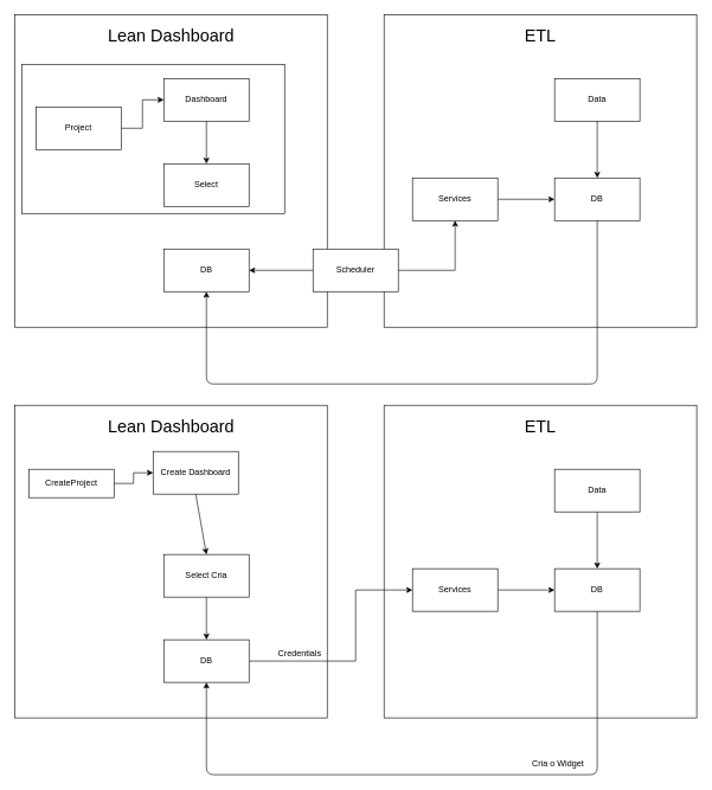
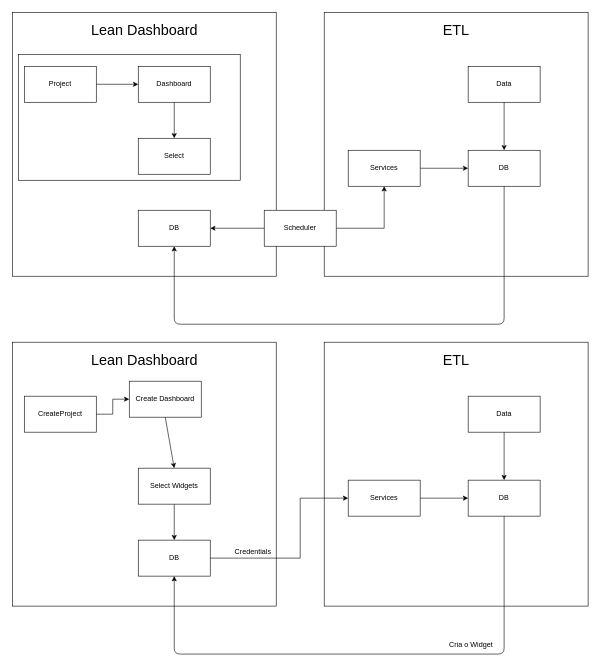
- <mxCell id="4" value="Project" style="rounded=0;whiteSpace=wrap;html=1;" parent="1" vertex="1"><mxGeometry x="50" y="150" width="120" height="60" as="geometry" /></mxCell>
+ <mxCell id="4" value="Project" style="rounded=0;whiteSpace=wrap;html=1;" parent="1" vertex="1"><mxGeometry x="40" y="110" width="120" height="60" as="geometry" /></mxCell>
- <mxCell id="23" value="CreateProject" style="rounded=0;whiteSpace=wrap;html=1;" vertex="1" parent="1"><mxGeometry x="40" y="660" width="120" height="40" as="geometry" /></mxCell>
+ <mxCell id="23" value="CreateProject" style="rounded=0;whiteSpace=wrap;html=1;" vertex="1" parent="1"><mxGeometry x="40" y="660" width="120" height="60" as="geometry" /></mxCell>
- <mxCell id="26" value="Select Cria" style="whiteSpace=wrap;html=1;rounded=0;" vertex="1" parent="1"><mxGeometry x="230" y="780" width="120" height="60" as="geometry" /></mxCell>
+ <mxCell id="26" value="Select Widgets" style="whiteSpace=wrap;html=1;rounded=0;" vertex="1" parent="1"><mxGeometry x="230" y="780" width="120" height="60" as="geometry" /></mxCell>
